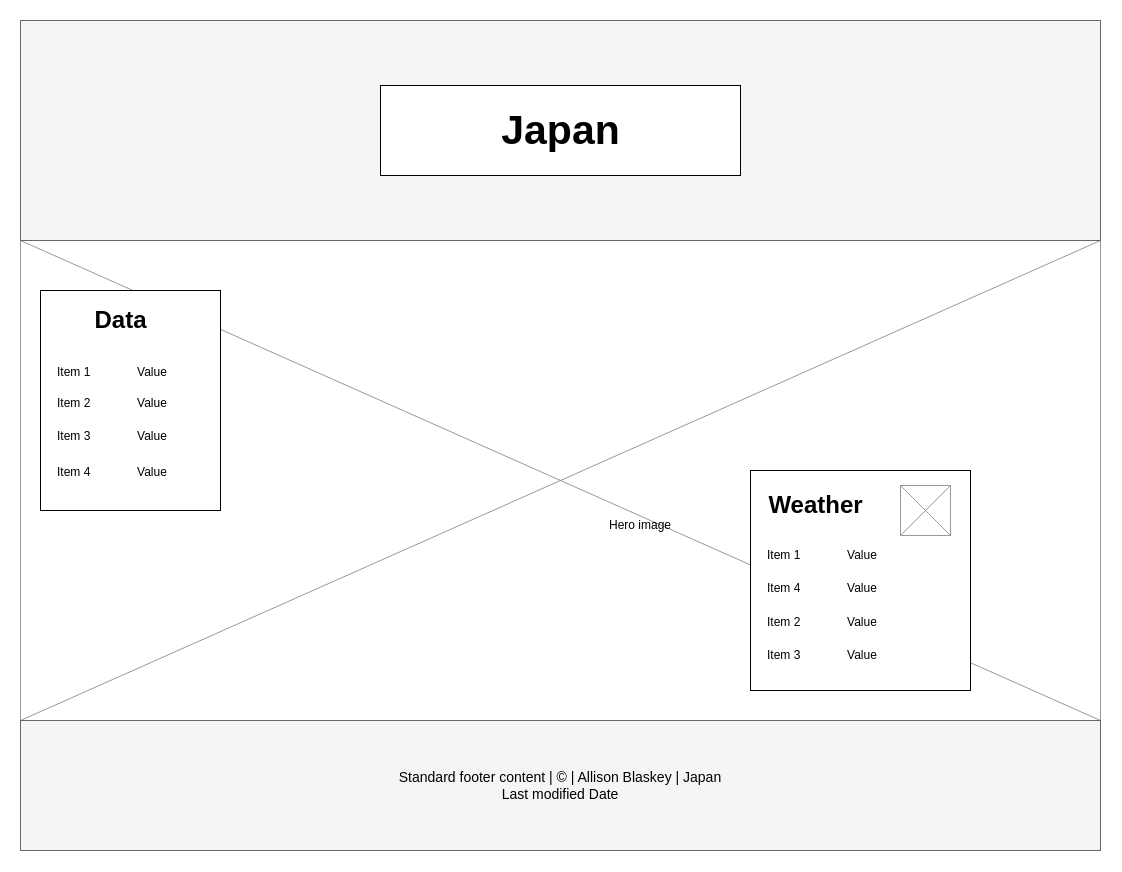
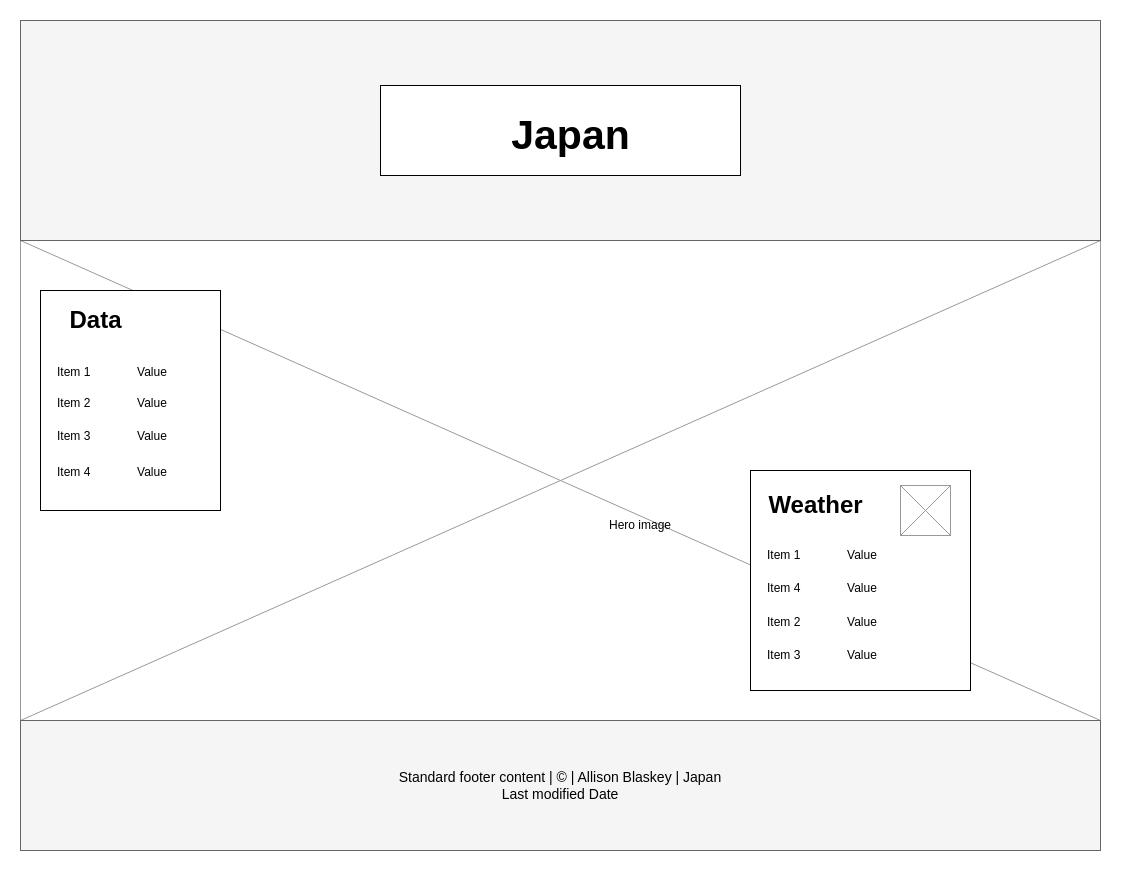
- <mxCell id="6" value="&lt;font style=&quot;font-size: 41px;&quot;&gt;Japan&lt;/font&gt;" style="text;strokeColor=none;fillColor=none;html=1;fontSize=24;fontStyle=1;verticalAlign=middle;align=center;" vertex="1" parent="1"><mxGeometry x="470" y="105" width="180" height="50" as="geometry" /></mxCell>
+ <mxCell id="6" value="&lt;font style=&quot;font-size: 41px;&quot;&gt;Japan&lt;/font&gt;" style="text;strokeColor=none;fillColor=none;html=1;fontSize=24;fontStyle=1;verticalAlign=middle;align=center;" vertex="1" parent="1"><mxGeometry x="480" y="110" width="180" height="50" as="geometry" /></mxCell>
- <mxCell id="9" value="Data" style="text;strokeColor=none;fillColor=none;html=1;fontSize=24;fontStyle=1;verticalAlign=middle;align=center;" vertex="1" parent="1"><mxGeometry x="70" y="300" width="100" height="40" as="geometry" /></mxCell>
+ <mxCell id="9" value="Data" style="text;strokeColor=none;fillColor=none;html=1;fontSize=24;fontStyle=1;verticalAlign=middle;align=center;" vertex="1" parent="1"><mxGeometry x="45" y="300" width="100" height="40" as="geometry" /></mxCell>
